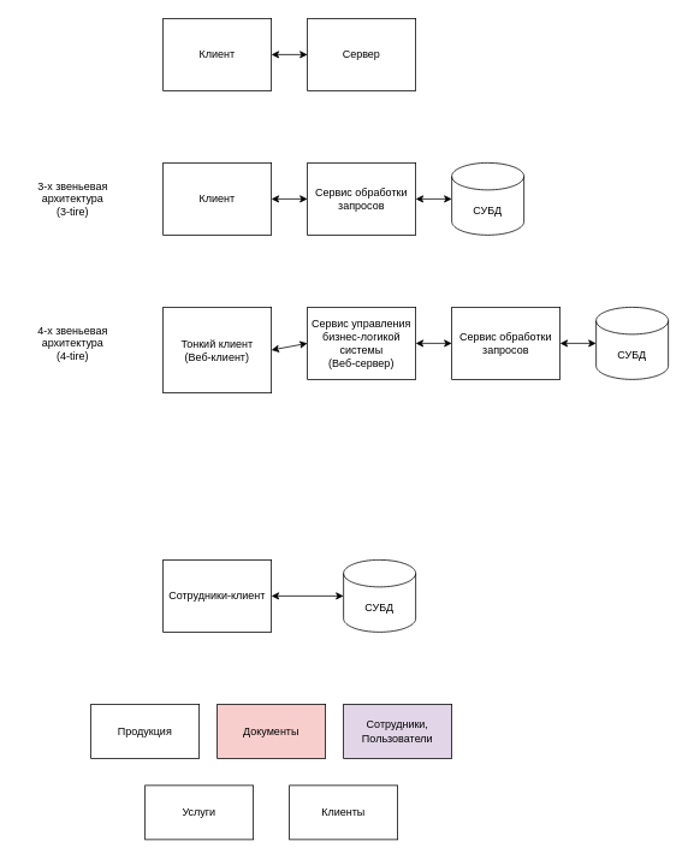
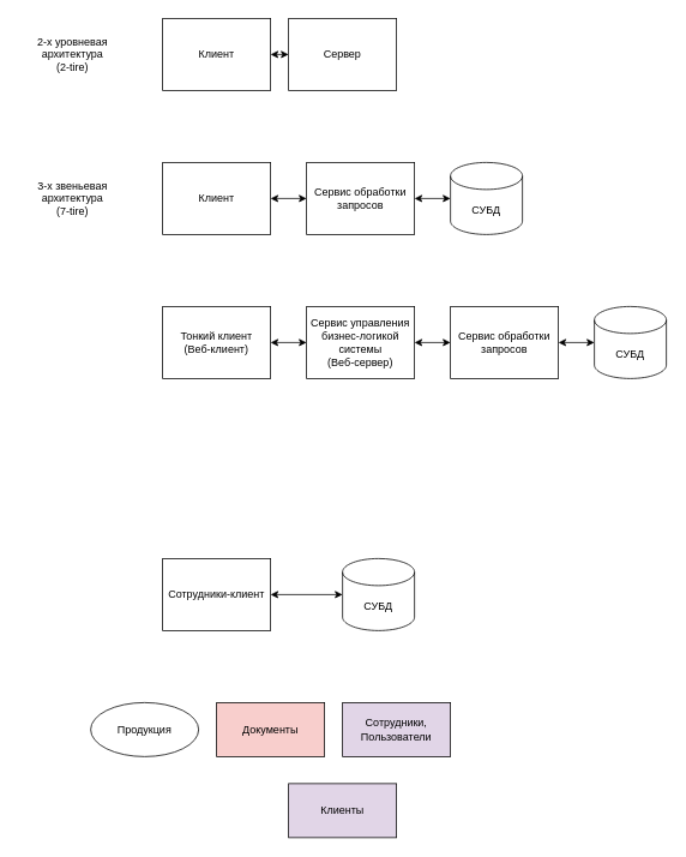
+ <mxCell id="11" value="2-х уровневая архитектура&lt;br&gt;&lt;div&gt;(2-tire)&lt;/div&gt;" style="text;html=1;strokeColor=none;fillColor=none;align=center;verticalAlign=middle;whiteSpace=wrap;rounded=0;" parent="1" vertex="1"><mxGeometry x="20" y="20" width="120" height="80" as="geometry" /></mxCell>
- <mxCell id="3" value="Сервер" style="rounded=0;whiteSpace=wrap;html=1;" parent="1" vertex="1"><mxGeometry x="340" y="20" width="120" height="80" as="geometry" /></mxCell>
+ <mxCell id="3" value="Сервер" style="rounded=0;whiteSpace=wrap;html=1;" parent="1" vertex="1"><mxGeometry x="320" y="20" width="120" height="80" as="geometry" /></mxCell>
- <mxCell id="12" value="3-х звеньевая архитектура&lt;br&gt;&lt;div&gt;(3-tire)&lt;/div&gt;" style="text;html=1;strokeColor=none;fillColor=none;align=center;verticalAlign=middle;whiteSpace=wrap;rounded=0;" parent="1" vertex="1"><mxGeometry x="20" y="180" width="120" height="80" as="geometry" /></mxCell>
+ <mxCell id="12" value="3-х звеньевая архитектура&lt;br&gt;&lt;div&gt;(7-tire)&lt;/div&gt;" style="text;html=1;strokeColor=none;fillColor=none;align=center;verticalAlign=middle;whiteSpace=wrap;rounded=0;" parent="1" vertex="1"><mxGeometry x="20" y="180" width="120" height="80" as="geometry" /></mxCell>
- <mxCell id="13" value="4-х звеньевая архитектура&lt;br&gt;&lt;div&gt;(4-tire)&lt;/div&gt;" style="text;html=1;strokeColor=none;fillColor=none;align=center;verticalAlign=middle;whiteSpace=wrap;rounded=0;" parent="1" vertex="1"><mxGeometry x="20" y="340" width="120" height="80" as="geometry" /></mxCell>
- <mxCell id="10" value="Тонкий клиент&lt;br&gt;&lt;div&gt;(Веб-клиент)&lt;/div&gt;" style="rounded=0;whiteSpace=wrap;html=1;" parent="1" vertex="1"><mxGeometry x="180" y="340" width="120" height="95" as="geometry" /></mxCell>
+ <mxCell id="10" value="Тонкий клиент&lt;br&gt;&lt;div&gt;(Веб-клиент)&lt;/div&gt;" style="rounded=0;whiteSpace=wrap;html=1;" parent="1" vertex="1"><mxGeometry x="180" y="340" width="120" height="80" as="geometry" /></mxCell>
- <mxCell id="27" value="Продукция" style="rounded=0;whiteSpace=wrap;html=1;" parent="1" vertex="1"><mxGeometry x="100" y="780" width="120" height="60" as="geometry" /></mxCell>
+ <mxCell id="27" value="Продукция" style="ellipse;whiteSpace=wrap;html=1;" parent="1" vertex="1"><mxGeometry x="100" y="780" width="120" height="60" as="geometry" /></mxCell>
- <mxCell id="26" value="Услуги" style="rounded=0;whiteSpace=wrap;html=1;" parent="1" vertex="1"><mxGeometry x="160" y="870" width="120" height="60" as="geometry" /></mxCell>
- <mxCell id="24" value="Клиенты" style="rounded=0;whiteSpace=wrap;html=1;" parent="1" vertex="1"><mxGeometry x="320" y="870" width="120" height="60" as="geometry" /></mxCell>
+ <mxCell id="24" value="Клиенты" style="rounded=0;whiteSpace=wrap;html=1;fillColor=#e1d5e7;" parent="1" vertex="1"><mxGeometry x="320" y="870" width="120" height="60" as="geometry" /></mxCell>
